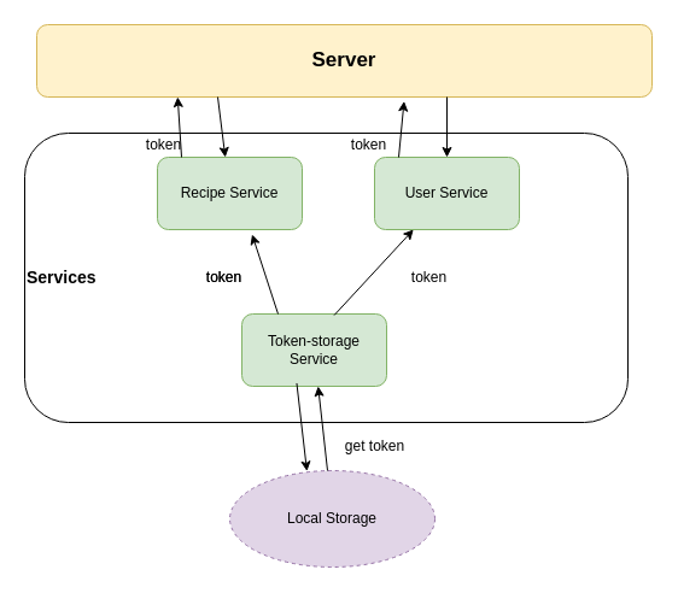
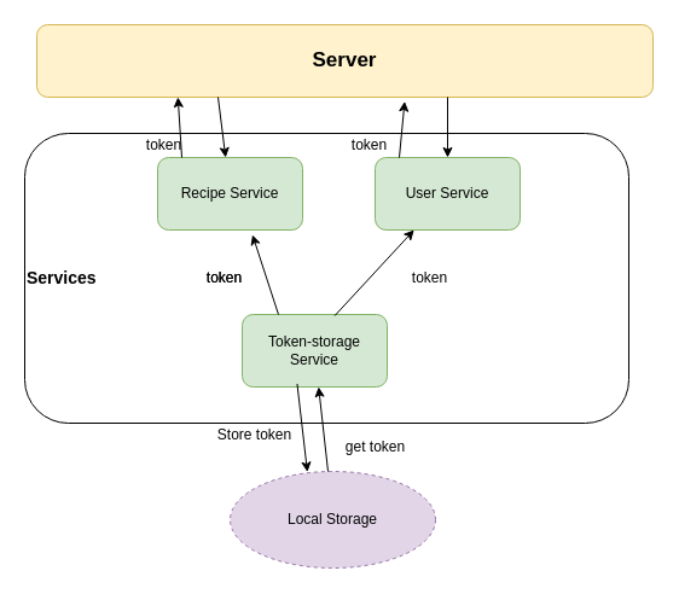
+ <mxCell id="9" value="Store token" style="text;html=1;align=center;verticalAlign=middle;resizable=0;points=[];autosize=1;strokeColor=none;" vertex="1" parent="1"><mxGeometry x="170" y="350" width="80" height="20" as="geometry" /></mxCell>
